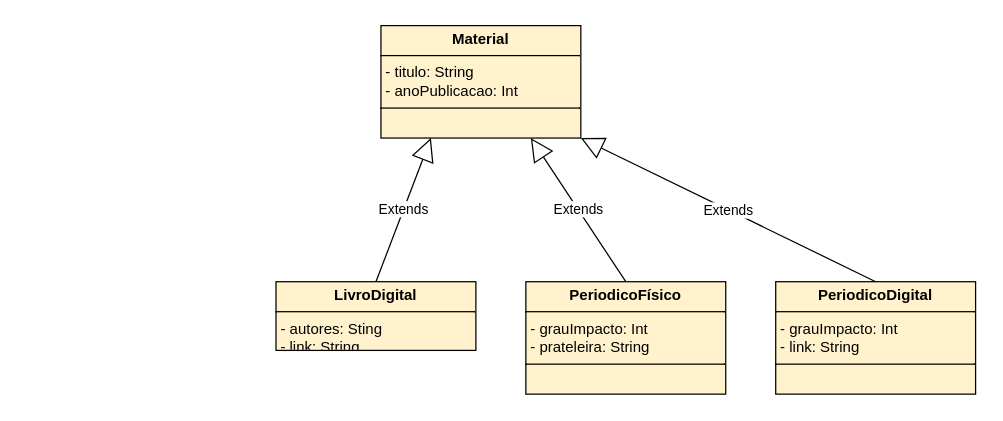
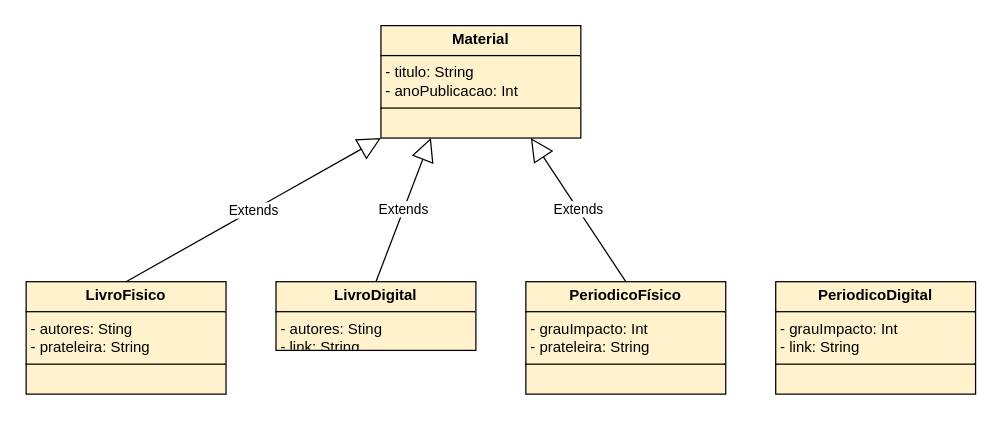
- <mxCell id="10" value="Extends" style="endArrow=block;endSize=16;endFill=0;html=1;rounded=0;exitX=0.5;exitY=0;exitDx=0;exitDy=0;entryX=1;entryY=1;entryDx=0;entryDy=0;" edge="1" parent="1" source="8" target="2"><mxGeometry width="160" relative="1" as="geometry"><mxPoint x="310" y="180" as="sourcePoint" /><mxPoint x="470" y="180" as="targetPoint" /></mxGeometry></mxCell>
+ <mxCell id="4" value="Extends" style="endArrow=block;endSize=16;endFill=0;html=1;rounded=0;entryX=0;entryY=1;entryDx=0;entryDy=0;exitX=0.5;exitY=0;exitDx=0;exitDy=0;" edge="1" parent="1" source="3" target="2"><mxGeometry width="160" relative="1" as="geometry"><mxPoint x="300" y="425" as="sourcePoint" /><mxPoint x="460" y="425" as="targetPoint" /></mxGeometry></mxCell>
+ <mxCell id="3" value="&lt;p style=&quot;margin:0px;margin-top:4px;text-align:center;&quot;&gt;&lt;b&gt;LivroFisico&lt;/b&gt;&lt;/p&gt;&lt;hr size=&quot;1&quot; style=&quot;border-style:solid;&quot;&gt;&lt;p style=&quot;margin:0px;margin-left:4px;&quot;&gt;- autores: Sting&lt;/p&gt;&lt;p style=&quot;margin:0px;margin-left:4px;&quot;&gt;- prateleira: String&lt;br&gt;&lt;/p&gt;&lt;hr size=&quot;1&quot; style=&quot;border-style:solid;&quot;&gt;&lt;p style=&quot;margin:0px;margin-left:4px;&quot;&gt;&lt;br&gt;&lt;/p&gt;" style="verticalAlign=top;align=left;overflow=fill;html=1;whiteSpace=wrap;strokeColor=#000000;fontFamily=Helvetica;fontSize=12;fontColor=default;fillColor=#fff2cc;" vertex="1" parent="1"><mxGeometry x="20" y="225" width="160" height="90" as="geometry" /></mxCell>
